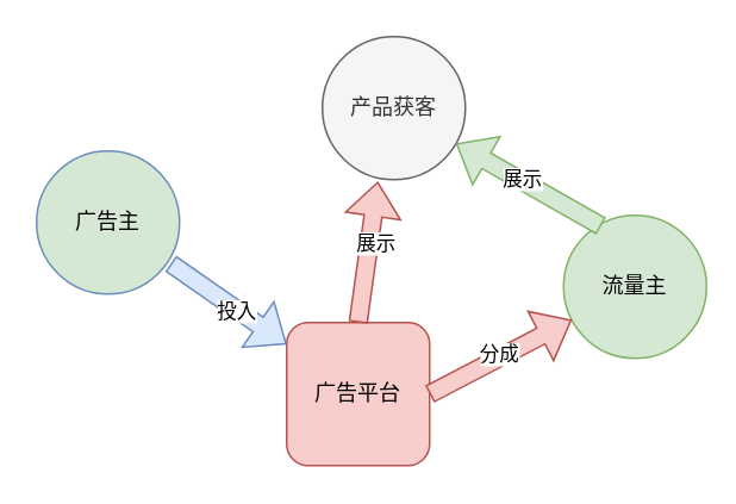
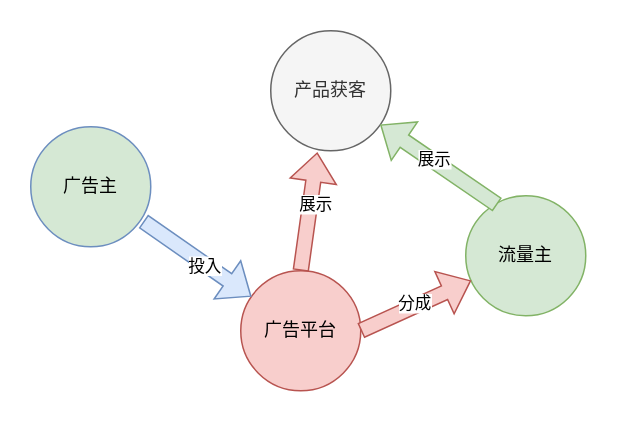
- <mxCell id="4" value="流量主" style="ellipse;whiteSpace=wrap;html=1;aspect=fixed;fillColor=#d5e8d4;strokeColor=#82b366;" parent="1" vertex="1"><mxGeometry x="315" y="120" width="80" height="80" as="geometry" /></mxCell>
+ <mxCell id="4" value="流量主" style="ellipse;whiteSpace=wrap;html=1;aspect=fixed;fillColor=#d5e8d4;strokeColor=#82b366;" parent="1" vertex="1"><mxGeometry x="310" y="130" width="80" height="80" as="geometry" /></mxCell>
- <mxCell id="3" value="广告平台" style="whiteSpace=wrap;html=1;aspect=fixed;fillColor=#f8cecc;strokeColor=#b85450;rounded=1;" parent="1" vertex="1"><mxGeometry x="160" y="180" width="80" height="80" as="geometry" /></mxCell>
+ <mxCell id="3" value="广告平台" style="ellipse;whiteSpace=wrap;html=1;aspect=fixed;fillColor=#f8cecc;strokeColor=#b85450;" parent="1" vertex="1"><mxGeometry x="160" y="180" width="80" height="80" as="geometry" /></mxCell>
